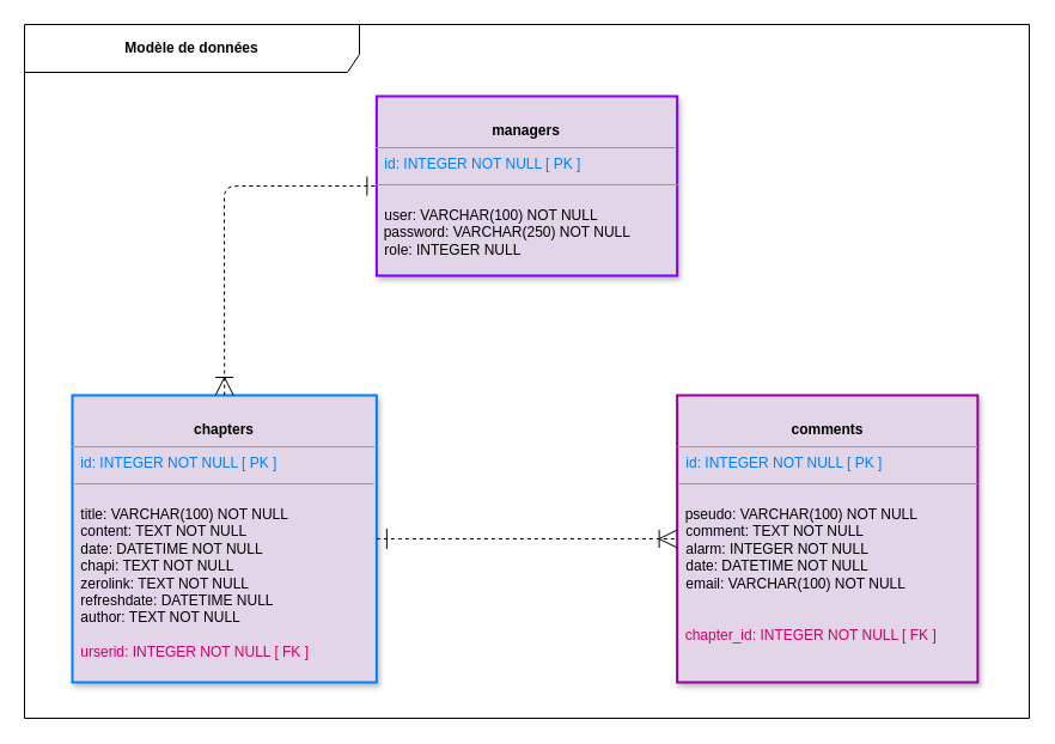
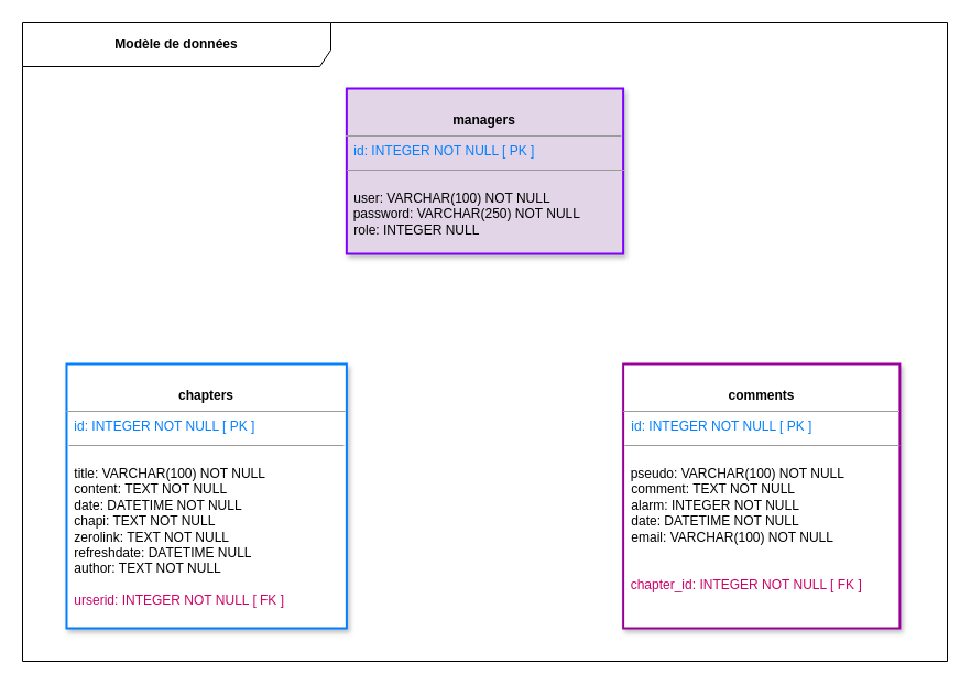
- <mxCell id="8" value="" style="endArrow=ERone;dashed=1;html=1;entryX=0;entryY=0.5;entryDx=0;entryDy=0;exitX=0.5;exitY=0;exitDx=0;exitDy=0;startArrow=ERoneToMany;startFill=0;startSize=13;endFill=0;endSize=14;" edge="1" parent="1" source="6" target="4"><mxGeometry width="50" height="50" relative="1" as="geometry"><mxPoint x="470" y="350" as="sourcePoint" /><mxPoint x="520" y="300" as="targetPoint" /><Array as="points"><mxPoint x="187" y="155" /></Array></mxGeometry></mxCell>
- <mxCell id="6" value="&lt;p style=&quot;margin: 0px ; margin-top: 4px ; text-align: center&quot;&gt;&lt;b&gt;&lt;br&gt;&lt;/b&gt;&lt;/p&gt;&lt;p style=&quot;margin: 0px ; margin-top: 4px ; text-align: center&quot;&gt;&lt;b&gt;chapters&lt;/b&gt;&lt;br&gt;&lt;/p&gt;&lt;hr size=&quot;1&quot;&gt;&lt;p style=&quot;margin: 0px ; margin-left: 4px&quot;&gt;&amp;nbsp;&lt;font color=&quot;#007fff&quot;&gt;id: INTEGER NOT NULL [ PK ]&lt;/font&gt;&lt;/p&gt;&lt;p style=&quot;margin: 0px ; margin-left: 4px&quot;&gt;&lt;br&gt;&lt;/p&gt;&lt;p style=&quot;margin: 0px ; margin-left: 4px&quot;&gt;&amp;nbsp;&lt;/p&gt;&lt;p style=&quot;margin: 0px ; margin-left: 4px&quot;&gt;&amp;nbsp;title: VARCHAR(100) NOT NULL&lt;/p&gt;&lt;p style=&quot;margin: 0px ; margin-left: 4px&quot;&gt;&amp;nbsp;content: TEXT NOT NULL&lt;/p&gt;&lt;p style=&quot;margin: 0px ; margin-left: 4px&quot;&gt;&amp;nbsp;date: DATETIME NOT NULL&amp;nbsp;&lt;/p&gt;&lt;p style=&quot;margin: 0px ; margin-left: 4px&quot;&gt;&amp;nbsp;chapi: TEXT NOT NULL&lt;/p&gt;&lt;p style=&quot;margin: 0px 0px 0px 4px&quot;&gt;&amp;nbsp;zerolink: TEXT NOT NULL&lt;/p&gt;&lt;p style=&quot;margin: 0px 0px 0px 4px&quot;&gt;&amp;nbsp;refreshdate: DATETIME NULL&lt;/p&gt;&lt;p style=&quot;margin: 0px 0px 0px 4px&quot;&gt;&amp;nbsp;author: TEXT NOT NULL&lt;/p&gt;&lt;span style=&quot;color: rgb(204 , 0 , 102)&quot;&gt;&lt;br&gt;&lt;/span&gt;&lt;p style=&quot;margin: 0px ; margin-left: 4px&quot;&gt;&lt;span style=&quot;color: rgb(204 , 0 , 102)&quot;&gt;&amp;nbsp;urserid:&amp;nbsp;&lt;/span&gt;&lt;span style=&quot;color: rgb(204 , 0 , 102)&quot;&gt;INTEGER NOT NULL [ FK ]&lt;/span&gt;&lt;br&gt;&lt;/p&gt;&lt;p&gt;&lt;br&gt;&lt;/p&gt;" style="verticalAlign=top;align=left;overflow=fill;fontSize=12;fontFamily=Helvetica;html=1;fillColor=#e1d5e7;strokeWidth=2;shadow=1;strokeColor=#007FFF;" vertex="1" parent="1"><mxGeometry x="59.99" y="330" width="254.38" height="240" as="geometry" /></mxCell>
+ <mxCell id="6" value="&lt;p style=&quot;margin: 0px ; margin-top: 4px ; text-align: center&quot;&gt;&lt;b&gt;&lt;br&gt;&lt;/b&gt;&lt;/p&gt;&lt;p style=&quot;margin: 0px ; margin-top: 4px ; text-align: center&quot;&gt;&lt;b&gt;chapters&lt;/b&gt;&lt;br&gt;&lt;/p&gt;&lt;hr size=&quot;1&quot;&gt;&lt;p style=&quot;margin: 0px ; margin-left: 4px&quot;&gt;&amp;nbsp;&lt;font color=&quot;#007fff&quot;&gt;id: INTEGER NOT NULL [ PK ]&lt;/font&gt;&lt;/p&gt;&lt;p style=&quot;margin: 0px ; margin-left: 4px&quot;&gt;&lt;br&gt;&lt;/p&gt;&lt;p style=&quot;margin: 0px ; margin-left: 4px&quot;&gt;&amp;nbsp;&lt;/p&gt;&lt;p style=&quot;margin: 0px ; margin-left: 4px&quot;&gt;&amp;nbsp;title: VARCHAR(100) NOT NULL&lt;/p&gt;&lt;p style=&quot;margin: 0px ; margin-left: 4px&quot;&gt;&amp;nbsp;content: TEXT NOT NULL&lt;/p&gt;&lt;p style=&quot;margin: 0px ; margin-left: 4px&quot;&gt;&amp;nbsp;date: DATETIME NOT NULL&amp;nbsp;&lt;/p&gt;&lt;p style=&quot;margin: 0px ; margin-left: 4px&quot;&gt;&amp;nbsp;chapi: TEXT NOT NULL&lt;/p&gt;&lt;p style=&quot;margin: 0px 0px 0px 4px&quot;&gt;&amp;nbsp;zerolink: TEXT NOT NULL&lt;/p&gt;&lt;p style=&quot;margin: 0px 0px 0px 4px&quot;&gt;&amp;nbsp;refreshdate: DATETIME NULL&lt;/p&gt;&lt;p style=&quot;margin: 0px 0px 0px 4px&quot;&gt;&amp;nbsp;author: TEXT NOT NULL&lt;/p&gt;&lt;span style=&quot;color: rgb(204 , 0 , 102)&quot;&gt;&lt;br&gt;&lt;/span&gt;&lt;p style=&quot;margin: 0px ; margin-left: 4px&quot;&gt;&lt;span style=&quot;color: rgb(204 , 0 , 102)&quot;&gt;&amp;nbsp;urserid:&amp;nbsp;&lt;/span&gt;&lt;span style=&quot;color: rgb(204 , 0 , 102)&quot;&gt;INTEGER NOT NULL [ FK ]&lt;/span&gt;&lt;br&gt;&lt;/p&gt;&lt;p&gt;&lt;br&gt;&lt;/p&gt;" style="verticalAlign=top;align=left;overflow=fill;fontSize=12;fontFamily=Helvetica;html=1;fillColor=#FFFFFF;strokeWidth=2;shadow=1;strokeColor=#007FFF;" vertex="1" parent="1"><mxGeometry x="59.99" y="330" width="254.38" height="240" as="geometry" /></mxCell>
- <mxCell id="7" value="" style="edgeStyle=entityRelationEdgeStyle;fontSize=12;html=1;endArrow=ERoneToMany;jumpSize=10;endSize=13;exitX=1;exitY=0.5;exitDx=0;exitDy=0;dashed=1;startSize=15;startArrow=ERone;startFill=0;" edge="1" parent="1" source="6" target="3"><mxGeometry width="100" height="100" relative="1" as="geometry"><mxPoint x="580" y="465" as="sourcePoint" /><mxPoint x="950" y="592.5" as="targetPoint" /></mxGeometry></mxCell>
- <mxCell id="3" value="&lt;p style=&quot;margin: 0px ; margin-top: 4px ; text-align: center&quot;&gt;&lt;b&gt;&lt;br&gt;&lt;/b&gt;&lt;/p&gt;&lt;p style=&quot;margin: 0px ; margin-top: 4px ; text-align: center&quot;&gt;&lt;b&gt;comments&lt;/b&gt;&lt;/p&gt;&lt;hr size=&quot;1&quot;&gt;&lt;p style=&quot;margin: 0px ; margin-left: 4px&quot;&gt;&amp;nbsp;&lt;font color=&quot;#007fff&quot;&gt;id: INTEGER NOT NULL [ PK ]&lt;/font&gt;&lt;br&gt;&lt;/p&gt;&lt;p style=&quot;margin: 0px ; margin-left: 4px&quot;&gt;&lt;font color=&quot;#007fff&quot;&gt;&lt;br&gt;&lt;/font&gt;&lt;/p&gt;&lt;p style=&quot;margin: 0px ; margin-left: 4px&quot;&gt;&lt;/p&gt;&lt;br&gt;&amp;nbsp; pseudo: VARCHAR(100) NOT NULL&lt;br&gt;&lt;p style=&quot;margin: 0px 0px 0px 4px&quot;&gt;&amp;nbsp;comment: TEXT NOT NULL&lt;br&gt;&lt;/p&gt;&lt;p style=&quot;margin: 0px 0px 0px 4px&quot;&gt;&amp;nbsp;alarm: INTEGER NOT NULL&lt;/p&gt;&lt;p style=&quot;margin: 0px 0px 0px 4px&quot;&gt;&amp;nbsp;&lt;span&gt;date: DATETIME NOT NULL&lt;/span&gt;&lt;/p&gt;&lt;p style=&quot;margin: 0px 0px 0px 4px&quot;&gt;&lt;span&gt;&amp;nbsp;email: VARCHAR(100) NOT NULL&lt;/span&gt;&lt;/p&gt;&lt;p style=&quot;margin: 0px 0px 0px 4px&quot;&gt;&amp;nbsp;&lt;/p&gt;&lt;p style=&quot;margin: 0px 0px 0px 4px&quot;&gt;&lt;br&gt;&lt;/p&gt;&lt;p style=&quot;margin: 0px 0px 0px 4px&quot;&gt;&lt;/p&gt;&lt;span style=&quot;color: rgb(204 , 0 , 102)&quot;&gt;&amp;nbsp; chapter_id:&amp;nbsp;&lt;/span&gt;&lt;span style=&quot;color: rgb(204 , 0 , 102)&quot;&gt;INTEGER NOT NULL [ FK ]&lt;br&gt;&lt;/span&gt;&lt;span style=&quot;color: rgb(204 , 0 , 102)&quot;&gt;&lt;br&gt;&lt;/span&gt;&lt;p style=&quot;margin: 0px ; margin-left: 4px&quot;&gt;&amp;nbsp;&lt;/p&gt;&lt;p&gt;&lt;br&gt;&lt;/p&gt;" style="verticalAlign=top;align=left;overflow=fill;fontSize=12;fontFamily=Helvetica;html=1;fillColor=#e1d5e7;strokeWidth=2;shadow=1;strokeColor=#990099;" vertex="1" parent="1"><mxGeometry x="565.62" y="330" width="251.25" height="240" as="geometry" /></mxCell>
+ <mxCell id="3" value="&lt;p style=&quot;margin: 0px ; margin-top: 4px ; text-align: center&quot;&gt;&lt;b&gt;&lt;br&gt;&lt;/b&gt;&lt;/p&gt;&lt;p style=&quot;margin: 0px ; margin-top: 4px ; text-align: center&quot;&gt;&lt;b&gt;comments&lt;/b&gt;&lt;/p&gt;&lt;hr size=&quot;1&quot;&gt;&lt;p style=&quot;margin: 0px ; margin-left: 4px&quot;&gt;&amp;nbsp;&lt;font color=&quot;#007fff&quot;&gt;id: INTEGER NOT NULL [ PK ]&lt;/font&gt;&lt;br&gt;&lt;/p&gt;&lt;p style=&quot;margin: 0px ; margin-left: 4px&quot;&gt;&lt;font color=&quot;#007fff&quot;&gt;&lt;br&gt;&lt;/font&gt;&lt;/p&gt;&lt;p style=&quot;margin: 0px ; margin-left: 4px&quot;&gt;&lt;/p&gt;&lt;br&gt;&amp;nbsp; pseudo: VARCHAR(100) NOT NULL&lt;br&gt;&lt;p style=&quot;margin: 0px 0px 0px 4px&quot;&gt;&amp;nbsp;comment: TEXT NOT NULL&lt;br&gt;&lt;/p&gt;&lt;p style=&quot;margin: 0px 0px 0px 4px&quot;&gt;&amp;nbsp;alarm: INTEGER NOT NULL&lt;/p&gt;&lt;p style=&quot;margin: 0px 0px 0px 4px&quot;&gt;&amp;nbsp;&lt;span&gt;date: DATETIME NOT NULL&lt;/span&gt;&lt;/p&gt;&lt;p style=&quot;margin: 0px 0px 0px 4px&quot;&gt;&lt;span&gt;&amp;nbsp;email: VARCHAR(100) NOT NULL&lt;/span&gt;&lt;/p&gt;&lt;p style=&quot;margin: 0px 0px 0px 4px&quot;&gt;&amp;nbsp;&lt;/p&gt;&lt;p style=&quot;margin: 0px 0px 0px 4px&quot;&gt;&lt;br&gt;&lt;/p&gt;&lt;p style=&quot;margin: 0px 0px 0px 4px&quot;&gt;&lt;/p&gt;&lt;span style=&quot;color: rgb(204 , 0 , 102)&quot;&gt;&amp;nbsp; chapter_id:&amp;nbsp;&lt;/span&gt;&lt;span style=&quot;color: rgb(204 , 0 , 102)&quot;&gt;INTEGER NOT NULL [ FK ]&lt;br&gt;&lt;/span&gt;&lt;span style=&quot;color: rgb(204 , 0 , 102)&quot;&gt;&lt;br&gt;&lt;/span&gt;&lt;p style=&quot;margin: 0px ; margin-left: 4px&quot;&gt;&amp;nbsp;&lt;/p&gt;&lt;p&gt;&lt;br&gt;&lt;/p&gt;" style="verticalAlign=top;align=left;overflow=fill;fontSize=12;fontFamily=Helvetica;html=1;fillColor=#FFFFFF;strokeWidth=2;shadow=1;strokeColor=#990099;" vertex="1" parent="1"><mxGeometry x="565.62" y="330" width="251.25" height="240" as="geometry" /></mxCell>
